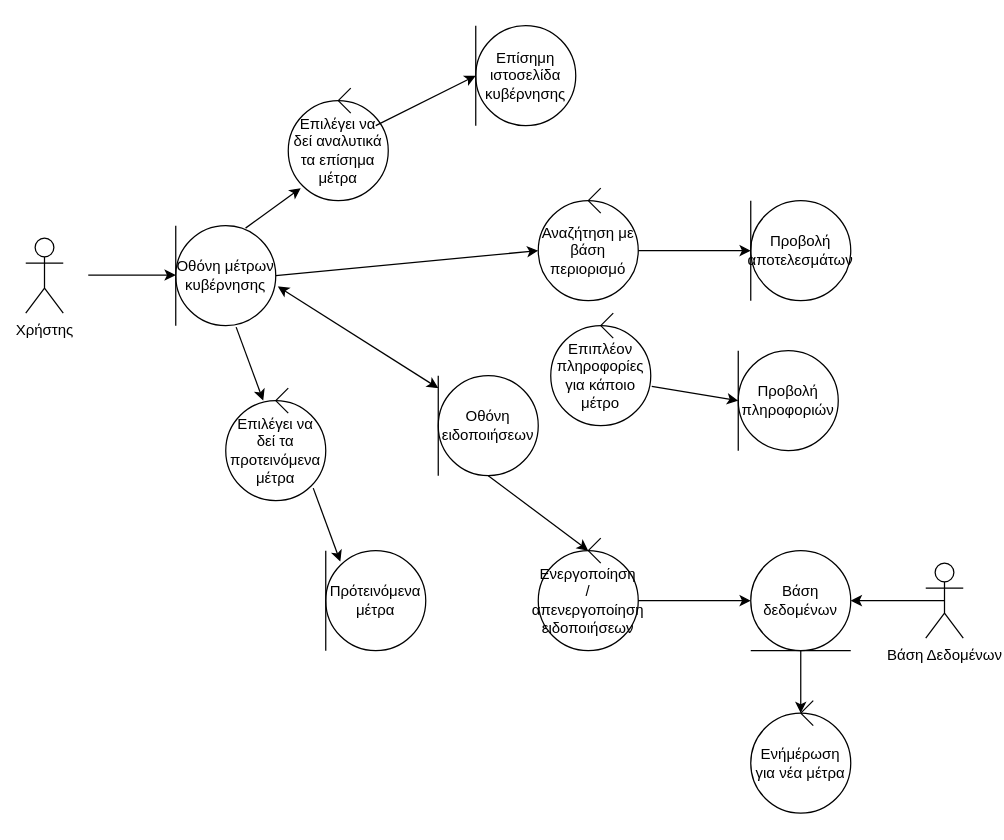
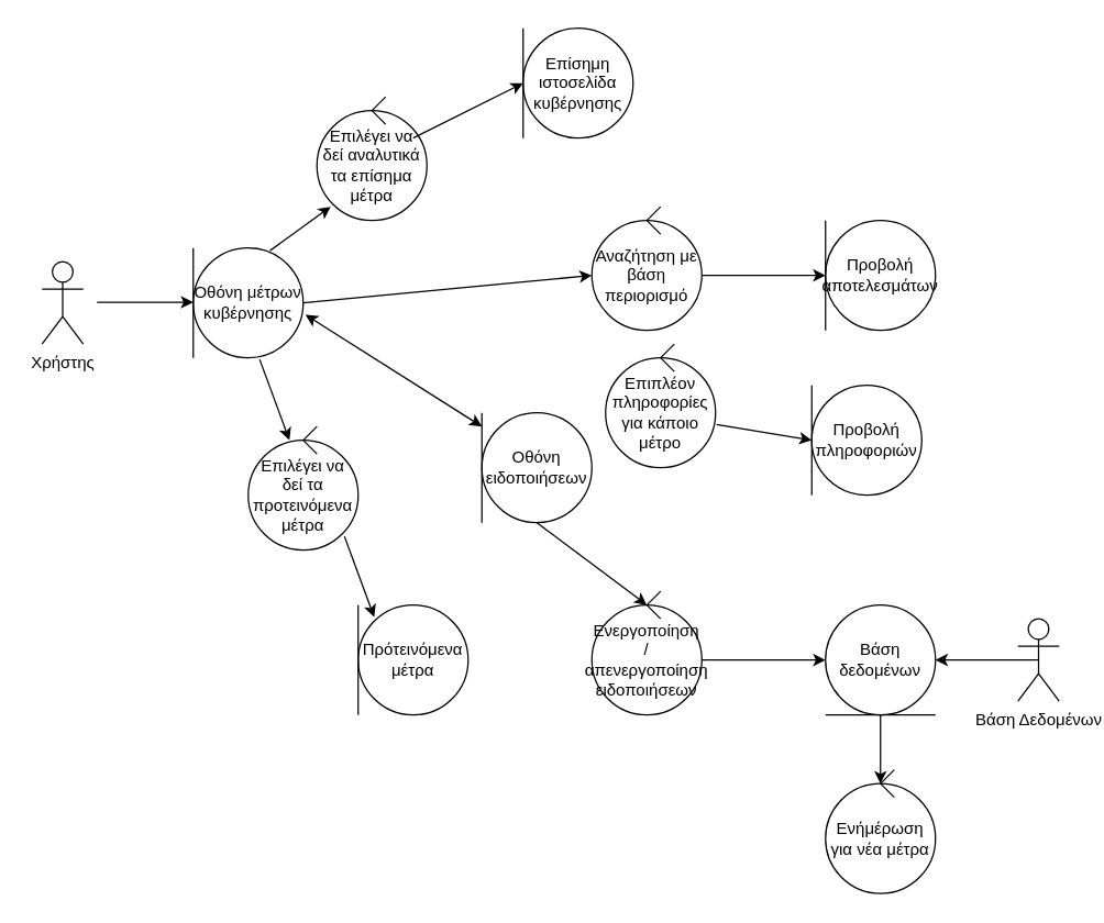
- <mxCell id="2" value="Χρήστης" style="shape=umlActor;verticalLabelPosition=bottom;verticalAlign=top;html=1;outlineConnect=0;" vertex="1" parent="1"><mxGeometry x="20" y="190" width="30" height="60" as="geometry" /></mxCell>
+ <mxCell id="2" value="Χρήστης" style="shape=umlActor;verticalLabelPosition=bottom;verticalAlign=top;html=1;outlineConnect=0;" vertex="1" parent="1"><mxGeometry x="30" y="190" width="30" height="60" as="geometry" /></mxCell>
